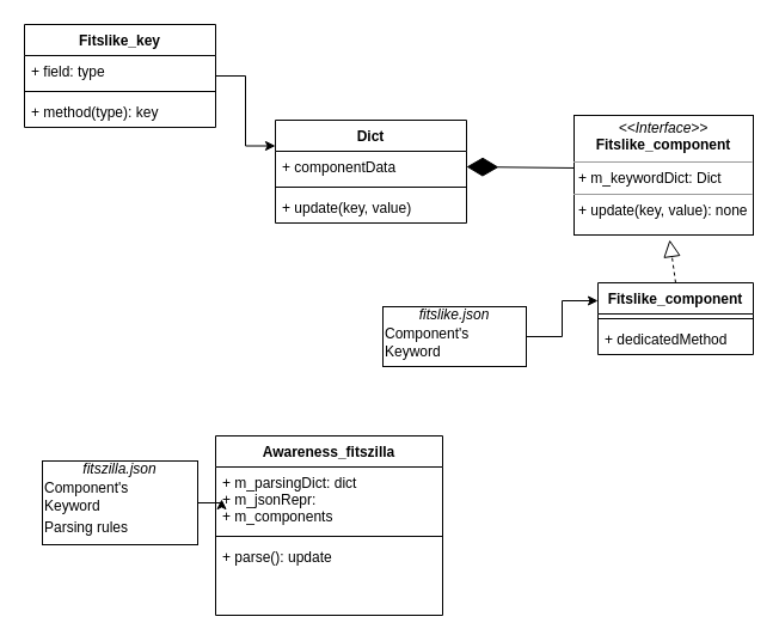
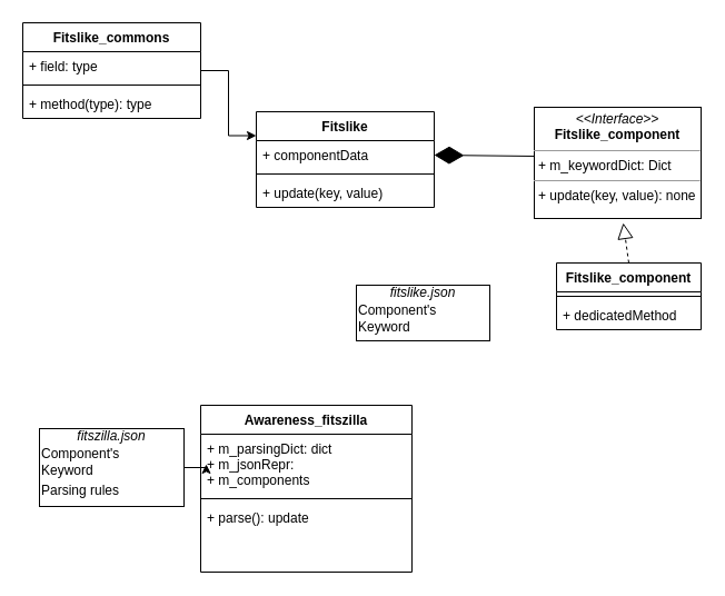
- <mxCell id="12" value="Fitslike_key" style="swimlane;fontStyle=1;align=center;verticalAlign=top;childLayout=stackLayout;horizontal=1;startSize=26;horizontalStack=0;resizeParent=1;resizeParentMax=0;resizeLast=0;collapsible=1;marginBottom=0;" parent="1" vertex="1"><mxGeometry x="20" y="20" width="160" height="86" as="geometry" /></mxCell>
+ <mxCell id="12" value="Fitslike_commons" style="swimlane;fontStyle=1;align=center;verticalAlign=top;childLayout=stackLayout;horizontal=1;startSize=26;horizontalStack=0;resizeParent=1;resizeParentMax=0;resizeLast=0;collapsible=1;marginBottom=0;" parent="1" vertex="1"><mxGeometry x="20" y="20" width="160" height="86" as="geometry" /></mxCell>
- <mxCell id="15" value="+ method(type): key" style="text;strokeColor=none;fillColor=none;align=left;verticalAlign=top;spacingLeft=4;spacingRight=4;overflow=hidden;rotatable=0;points=[[0,0.5],[1,0.5]];portConstraint=eastwest;" parent="12" vertex="1"><mxGeometry y="60" width="160" height="26" as="geometry" /></mxCell>
+ <mxCell id="15" value="+ method(type): type" style="text;strokeColor=none;fillColor=none;align=left;verticalAlign=top;spacingLeft=4;spacingRight=4;overflow=hidden;rotatable=0;points=[[0,0.5],[1,0.5]];portConstraint=eastwest;" parent="12" vertex="1"><mxGeometry y="60" width="160" height="26" as="geometry" /></mxCell>
- <mxCell id="2" value="Dict" style="swimlane;fontStyle=1;align=center;verticalAlign=top;childLayout=stackLayout;horizontal=1;startSize=26;horizontalStack=0;resizeParent=1;resizeParentMax=0;resizeLast=0;collapsible=1;marginBottom=0;" parent="1" vertex="1"><mxGeometry x="230" y="100" width="160" height="86" as="geometry" /></mxCell>
+ <mxCell id="2" value="Fitslike" style="swimlane;fontStyle=1;align=center;verticalAlign=top;childLayout=stackLayout;horizontal=1;startSize=26;horizontalStack=0;resizeParent=1;resizeParentMax=0;resizeLast=0;collapsible=1;marginBottom=0;" parent="1" vertex="1"><mxGeometry x="230" y="100" width="160" height="86" as="geometry" /></mxCell>
- <mxCell id="17" style="edgeStyle=orthogonalEdgeStyle;rounded=0;orthogonalLoop=1;jettySize=auto;html=1;entryX=0;entryY=0.25;entryDx=0;entryDy=0;" parent="1" source="18" target="7" edge="1"><mxGeometry relative="1" as="geometry" /></mxCell>
